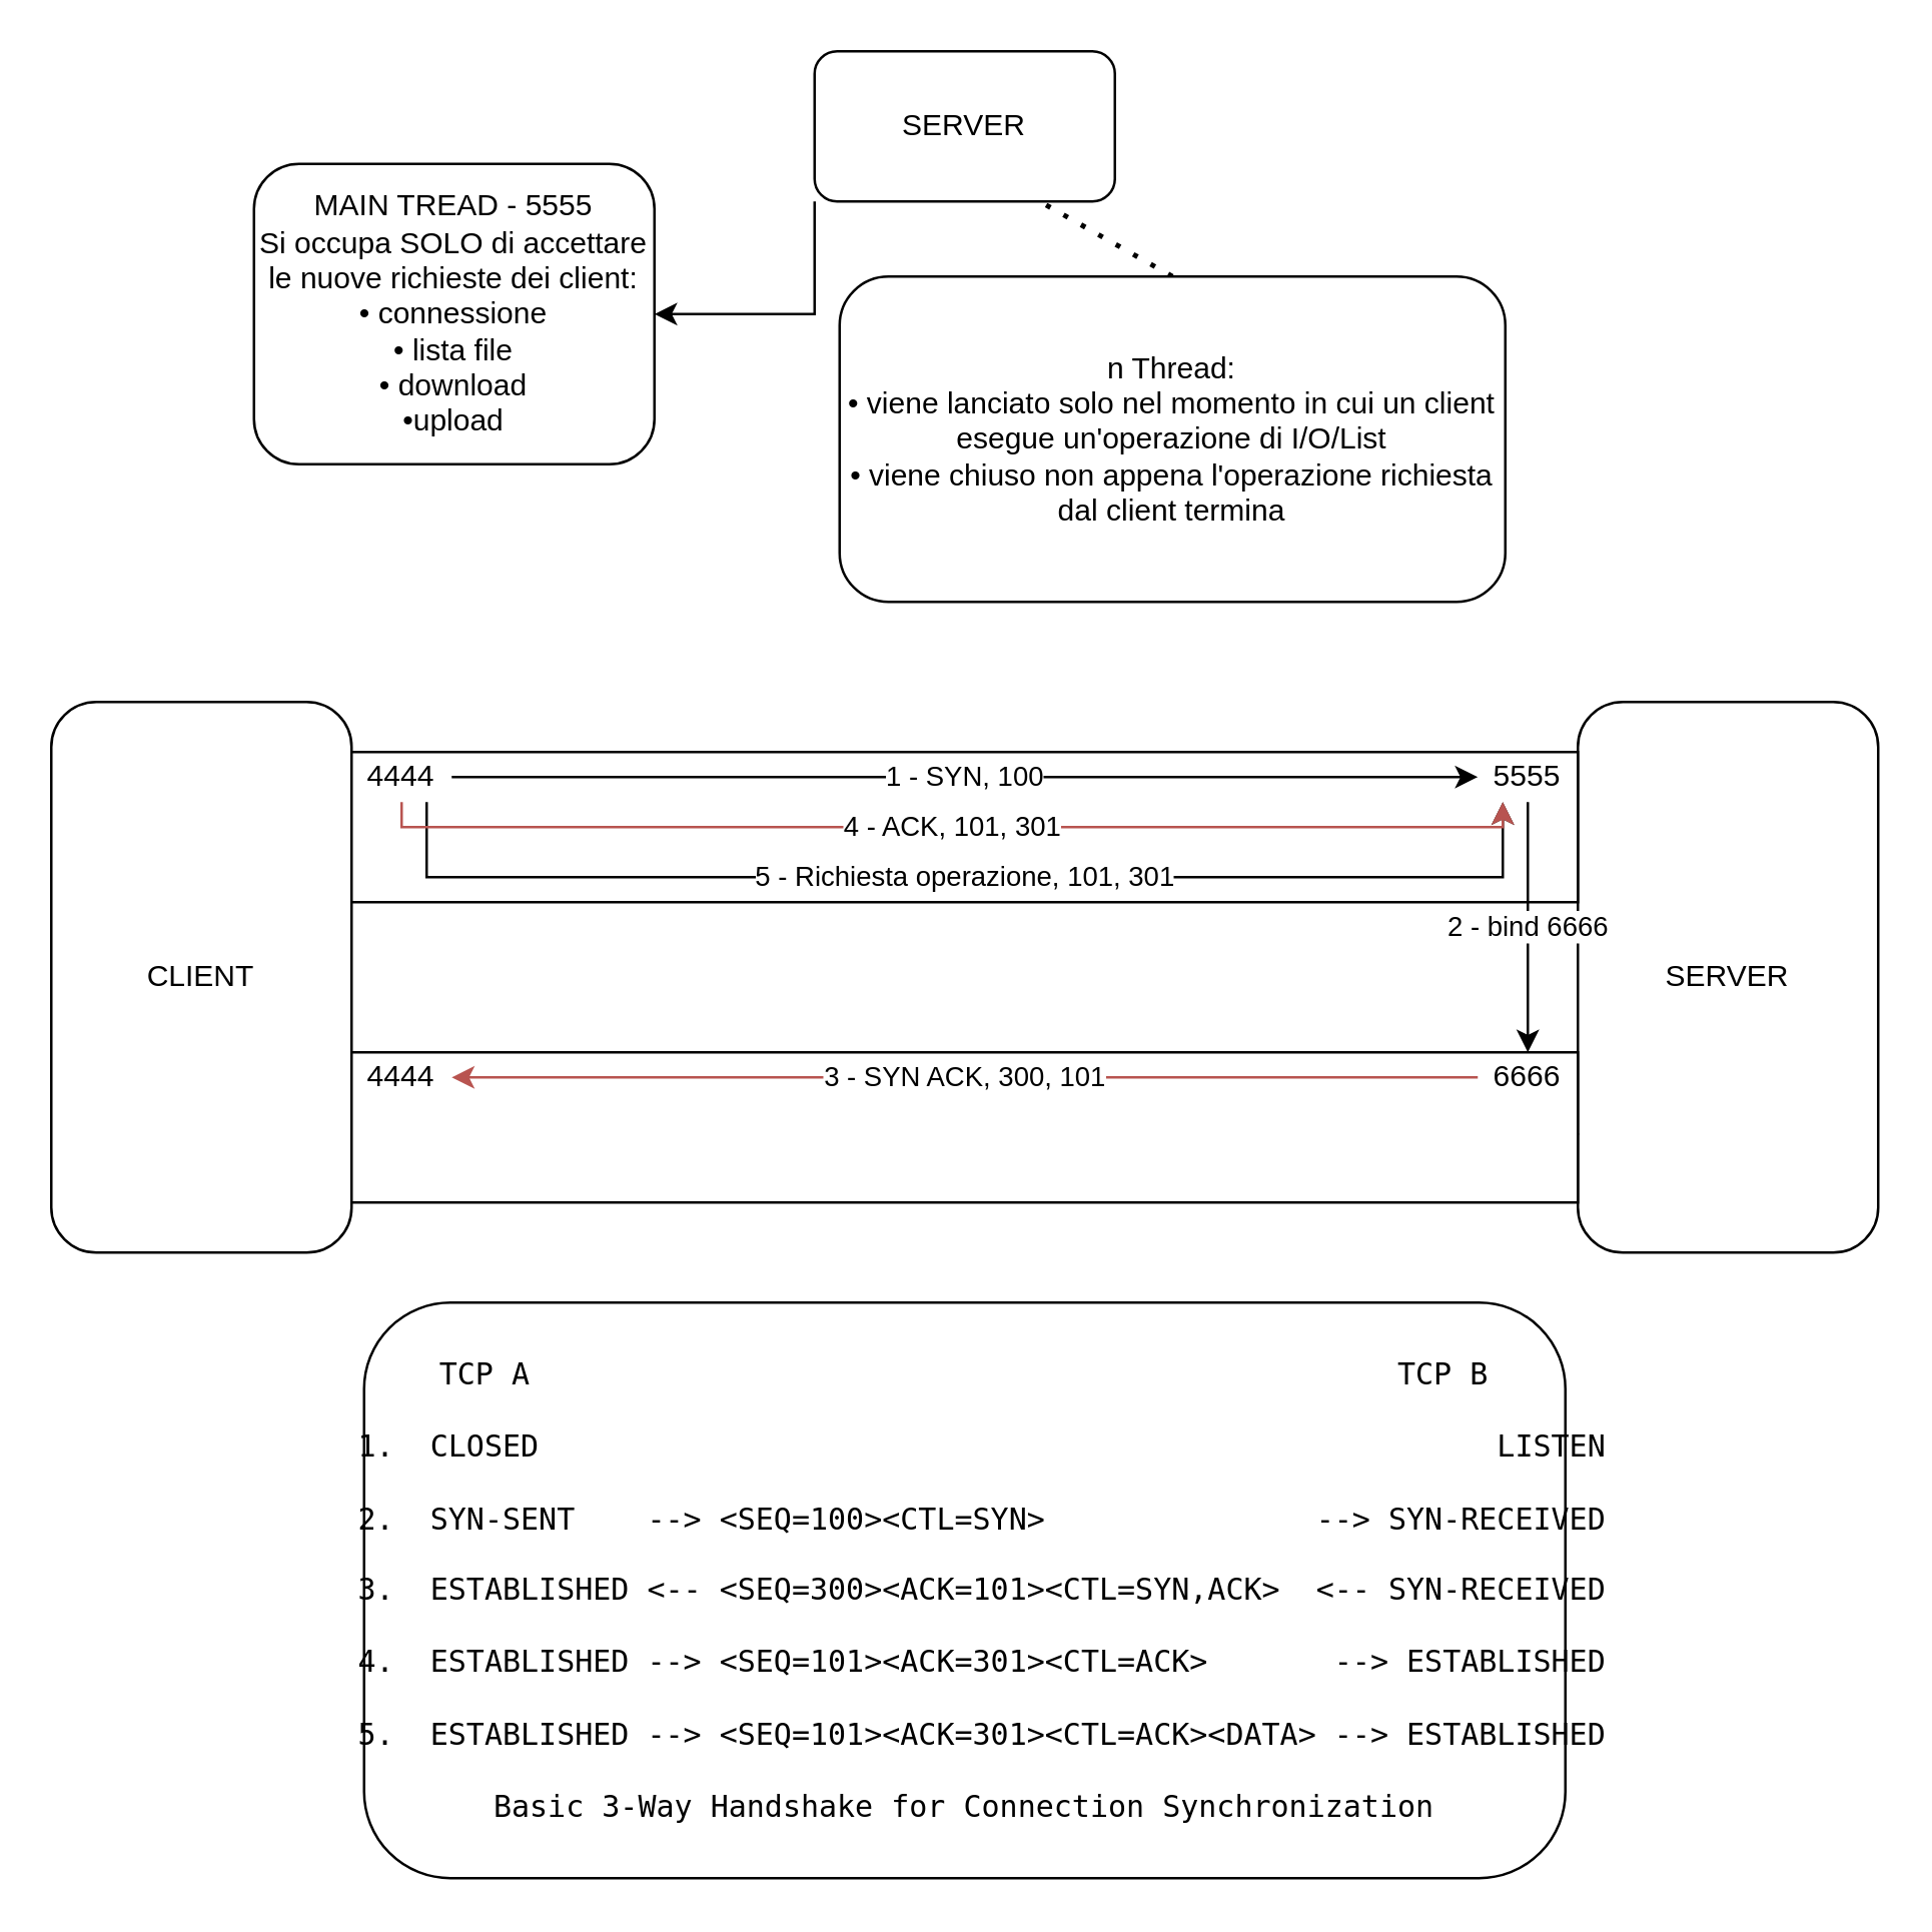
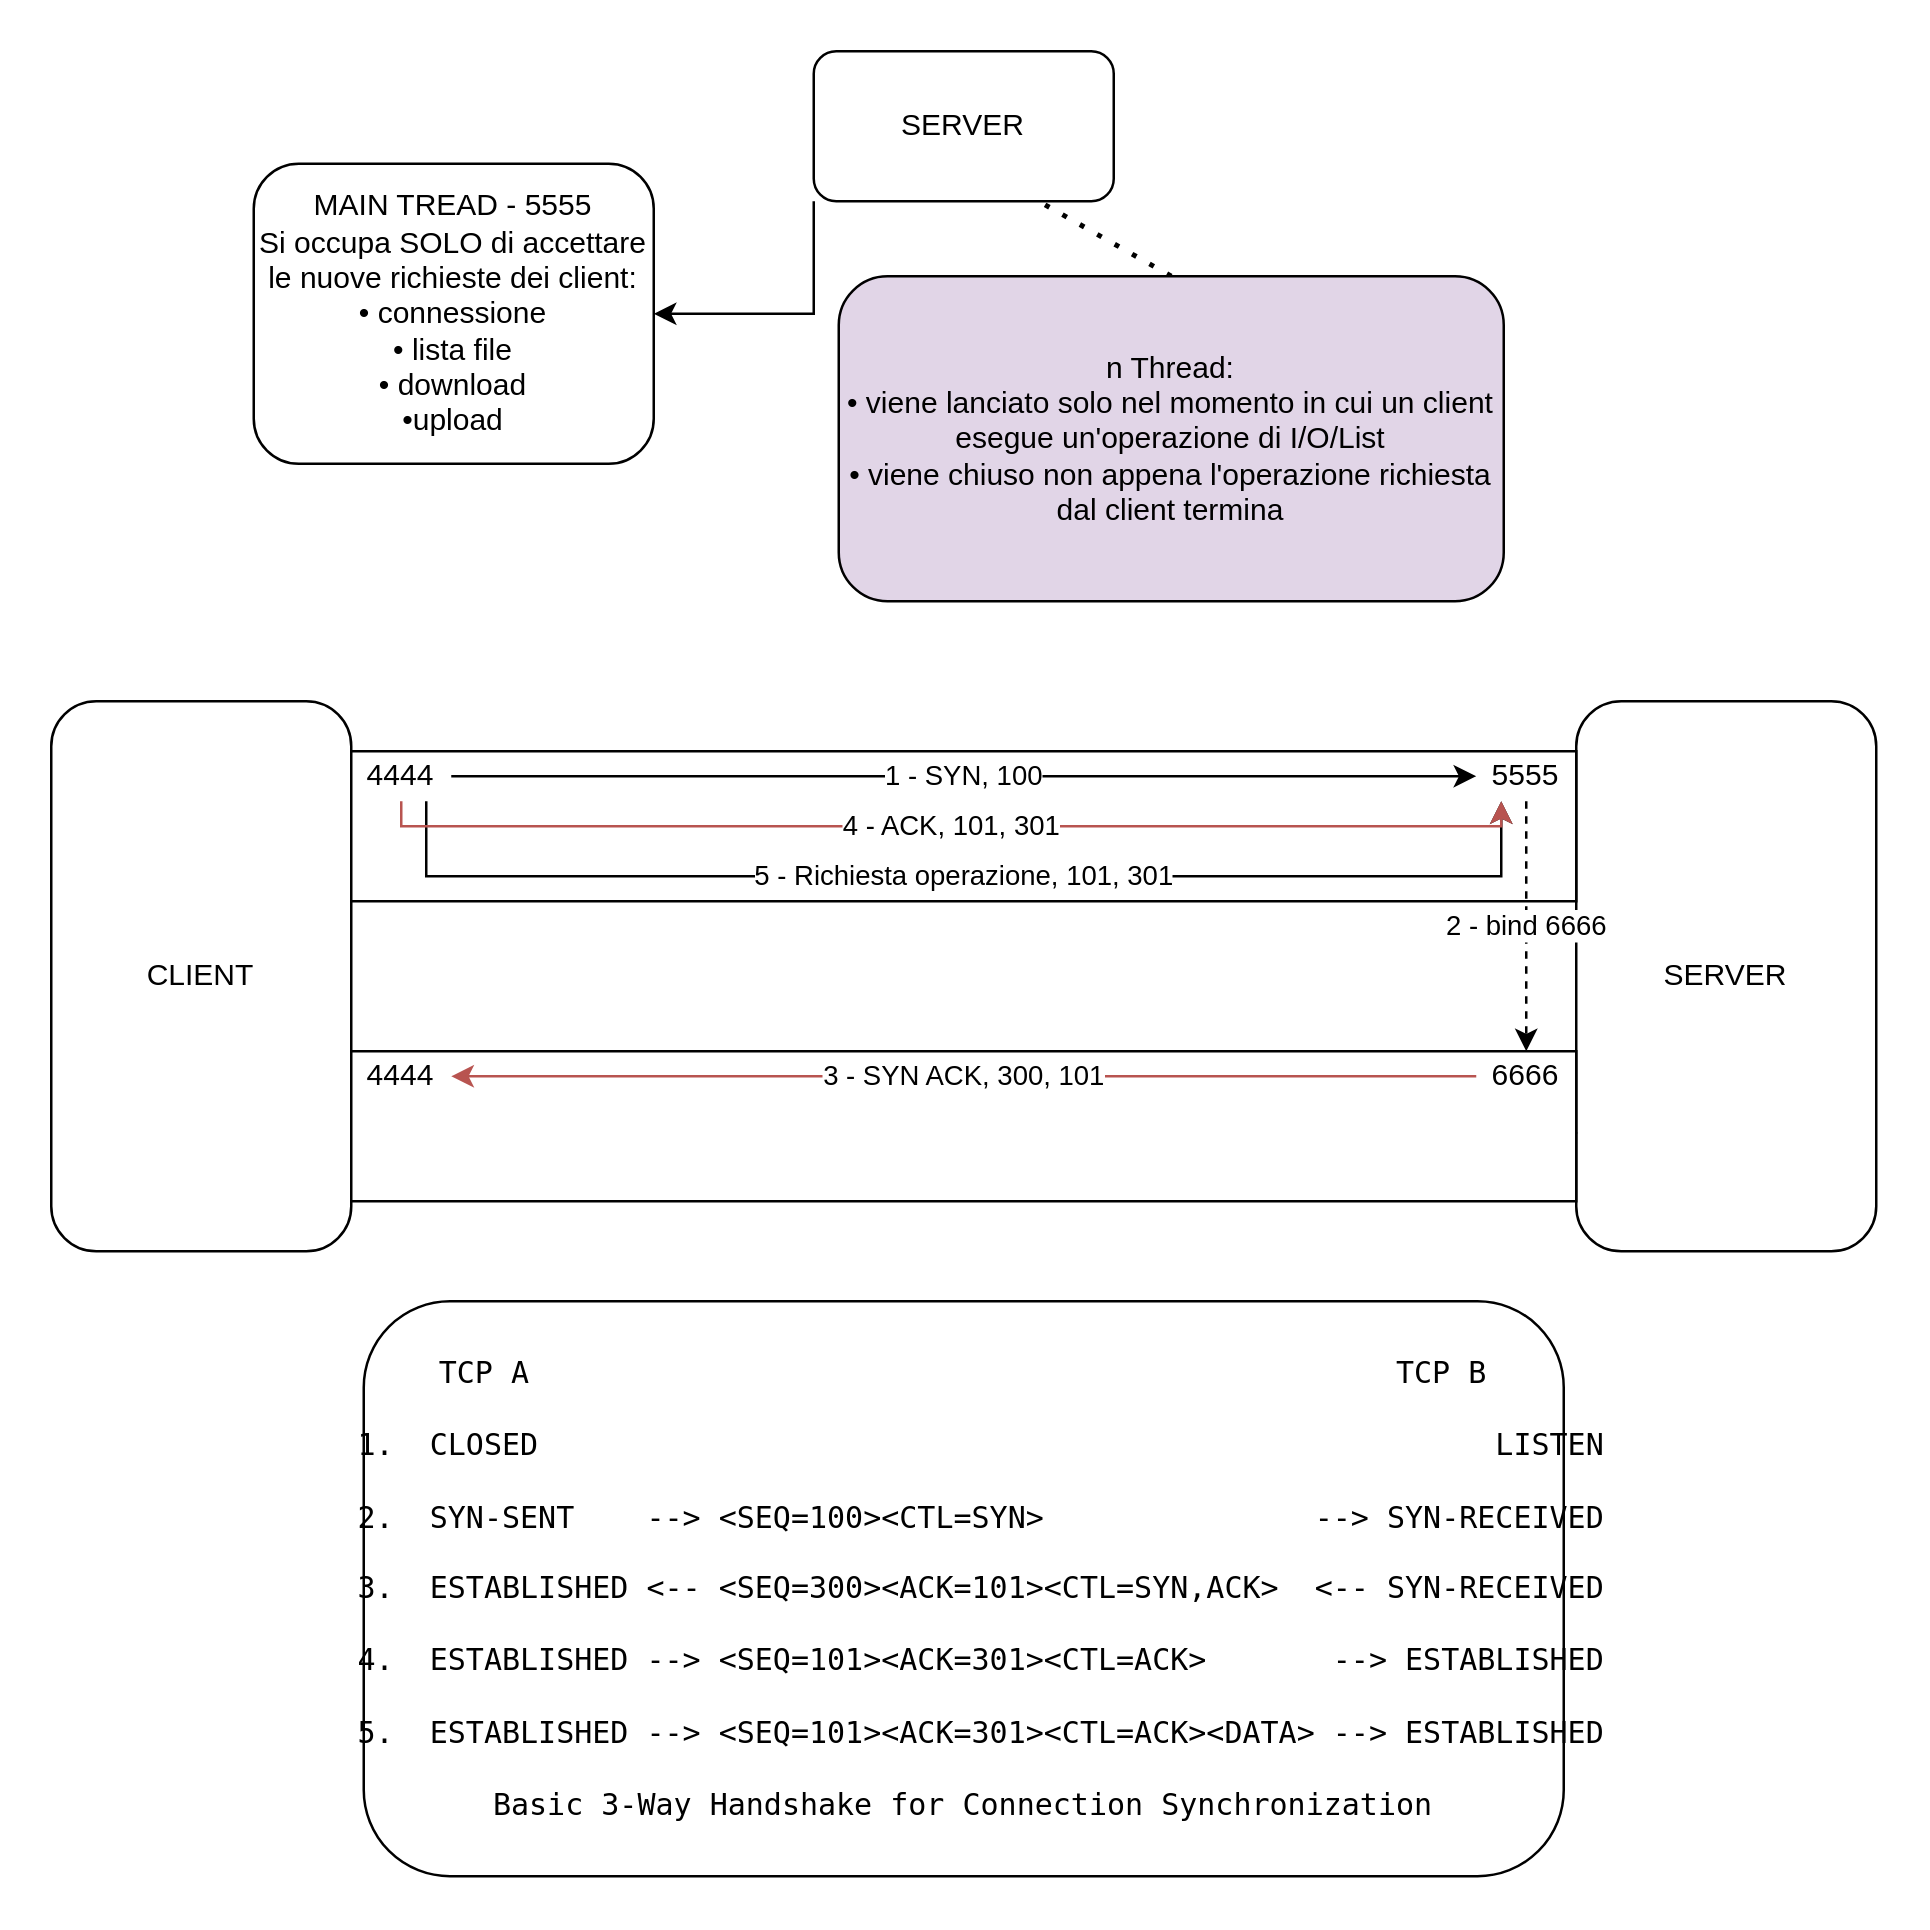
- <mxCell id="6" value="n Thread:&lt;br&gt;• viene lanciato solo nel momento in cui un client esegue un'operazione di I/O/List&lt;br&gt;• viene chiuso non appena l'operazione richiesta dal client termina" style="rounded=1;whiteSpace=wrap;html=1;" parent="1" vertex="1"><mxGeometry x="335" y="110" width="266" height="130" as="geometry" /></mxCell>
+ <mxCell id="6" value="n Thread:&lt;br&gt;• viene lanciato solo nel momento in cui un client esegue un'operazione di I/O/List&lt;br&gt;• viene chiuso non appena l'operazione richiesta dal client termina" style="rounded=1;whiteSpace=wrap;html=1;fillColor=#e1d5e7;" parent="1" vertex="1"><mxGeometry x="335" y="110" width="266" height="130" as="geometry" /></mxCell>
- <mxCell id="13" value="2 - bind 6666" style="edgeStyle=orthogonalEdgeStyle;rounded=0;orthogonalLoop=1;jettySize=auto;html=1;exitX=0.5;exitY=1;exitDx=0;exitDy=0;entryX=0.5;entryY=0;entryDx=0;entryDy=0;" parent="1" source="14" target="20" edge="1"><mxGeometry relative="1" as="geometry" /></mxCell>
+ <mxCell id="13" value="2 - bind 6666" style="edgeStyle=orthogonalEdgeStyle;rounded=0;orthogonalLoop=1;jettySize=auto;html=1;exitX=0.5;exitY=1;exitDx=0;exitDy=0;entryX=0.5;entryY=0;entryDx=0;entryDy=0;dashed=1;" parent="1" source="14" target="20" edge="1"><mxGeometry relative="1" as="geometry" /></mxCell>
